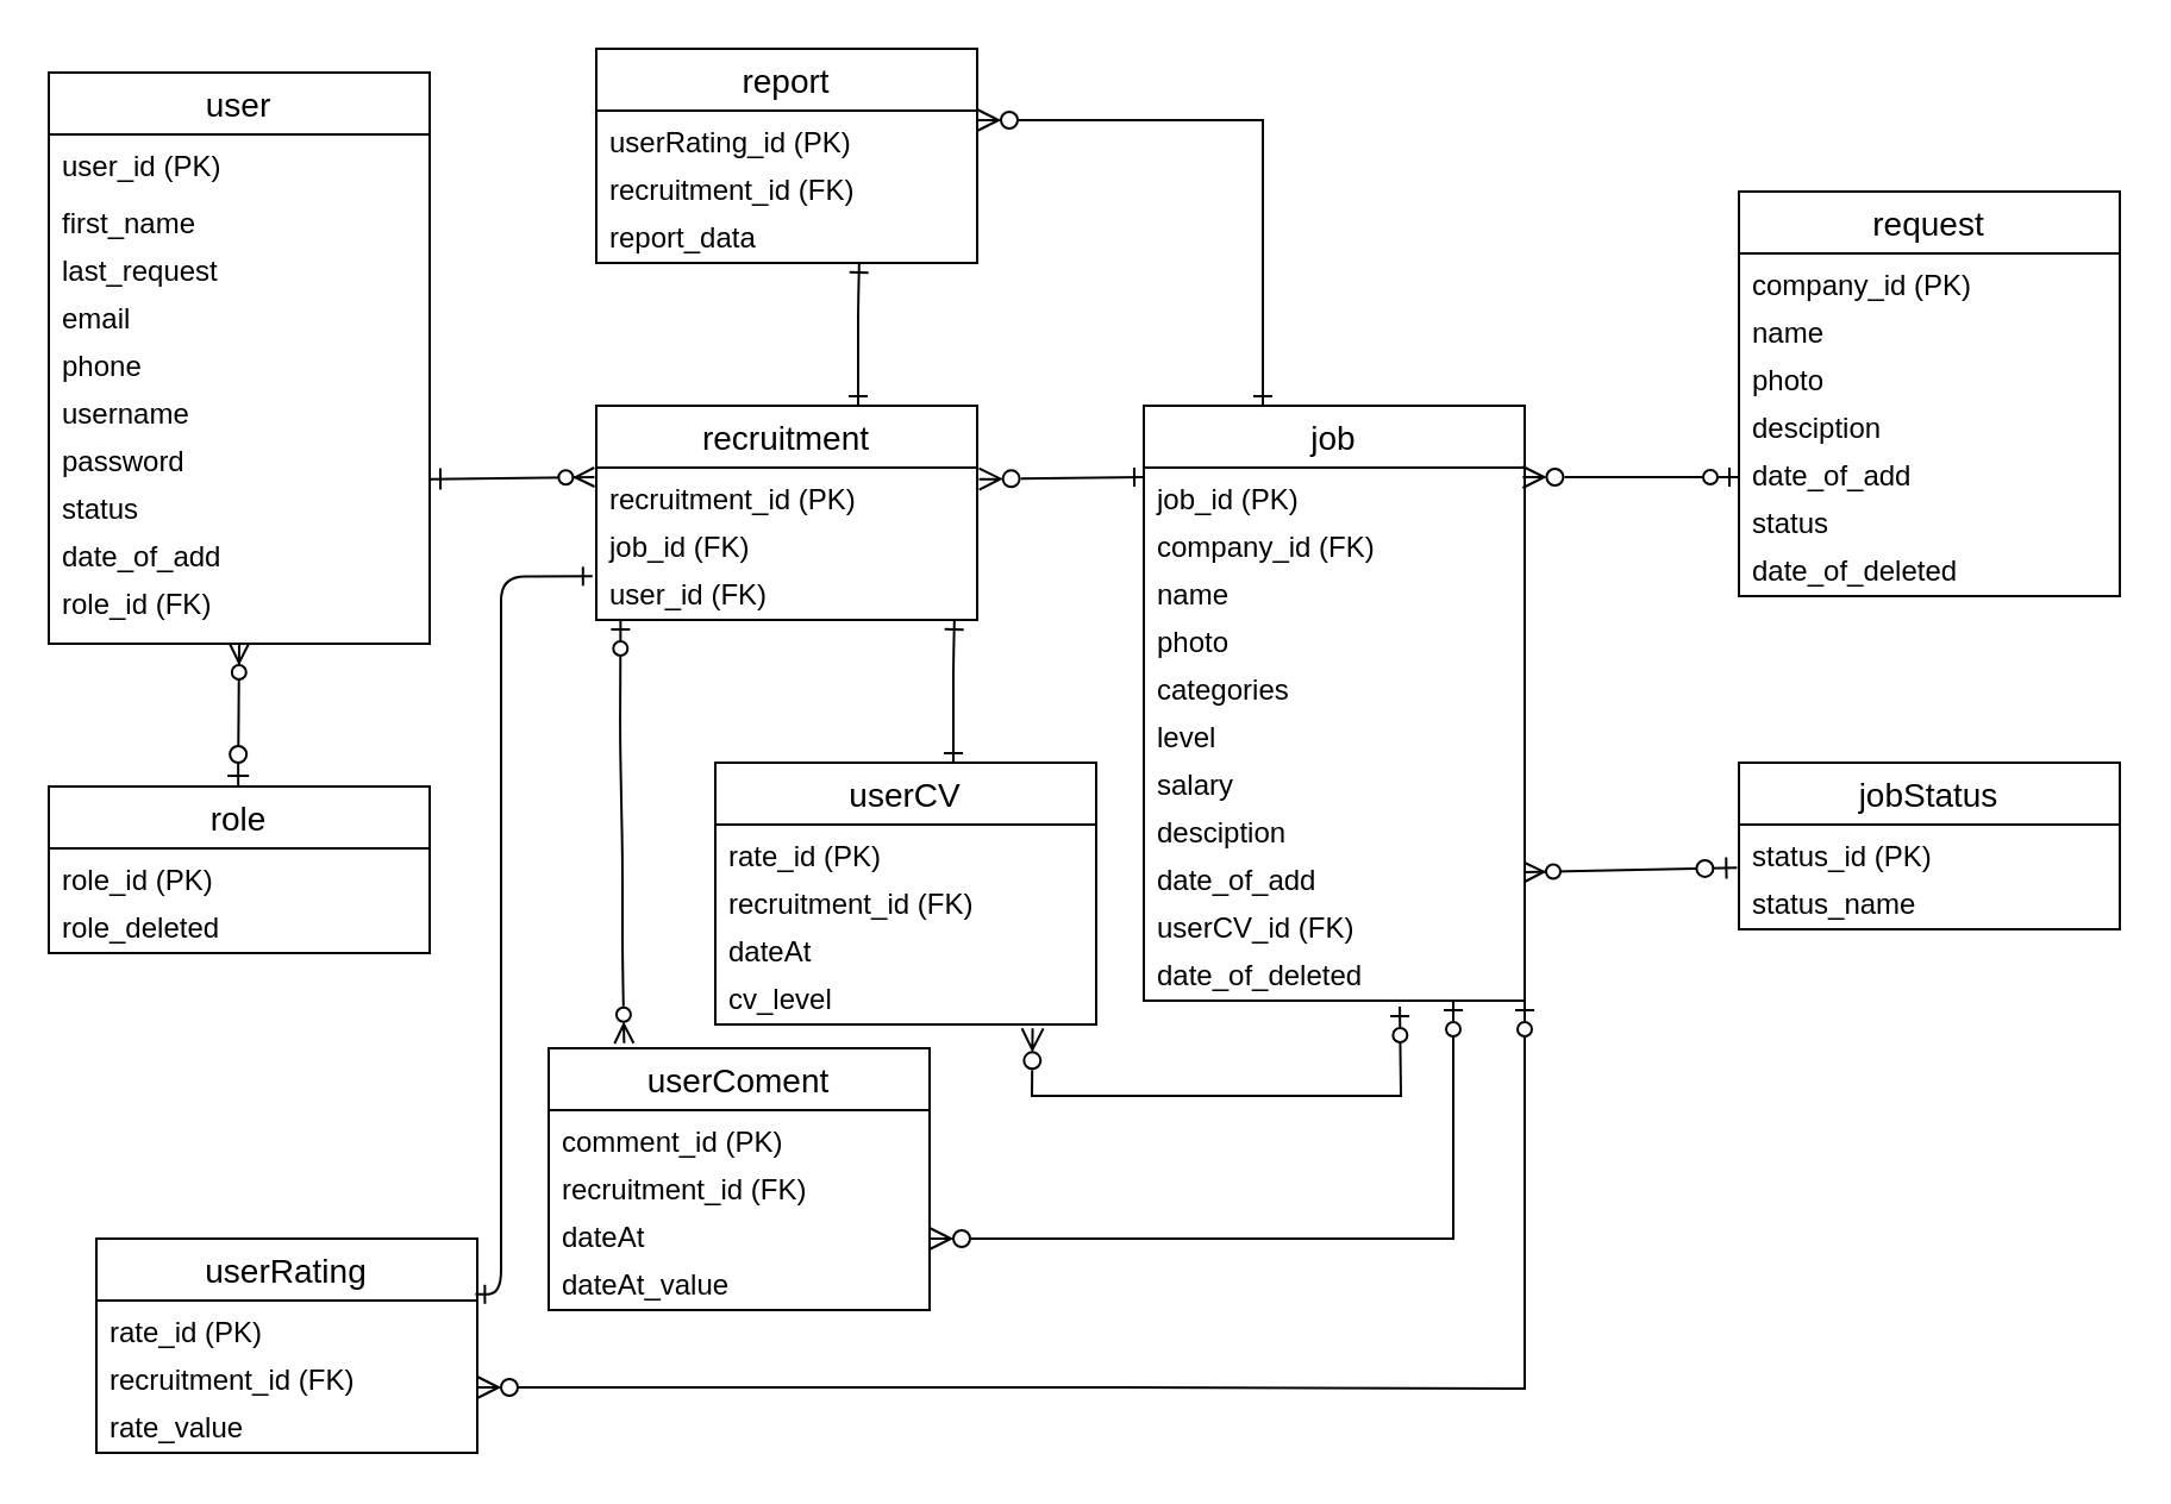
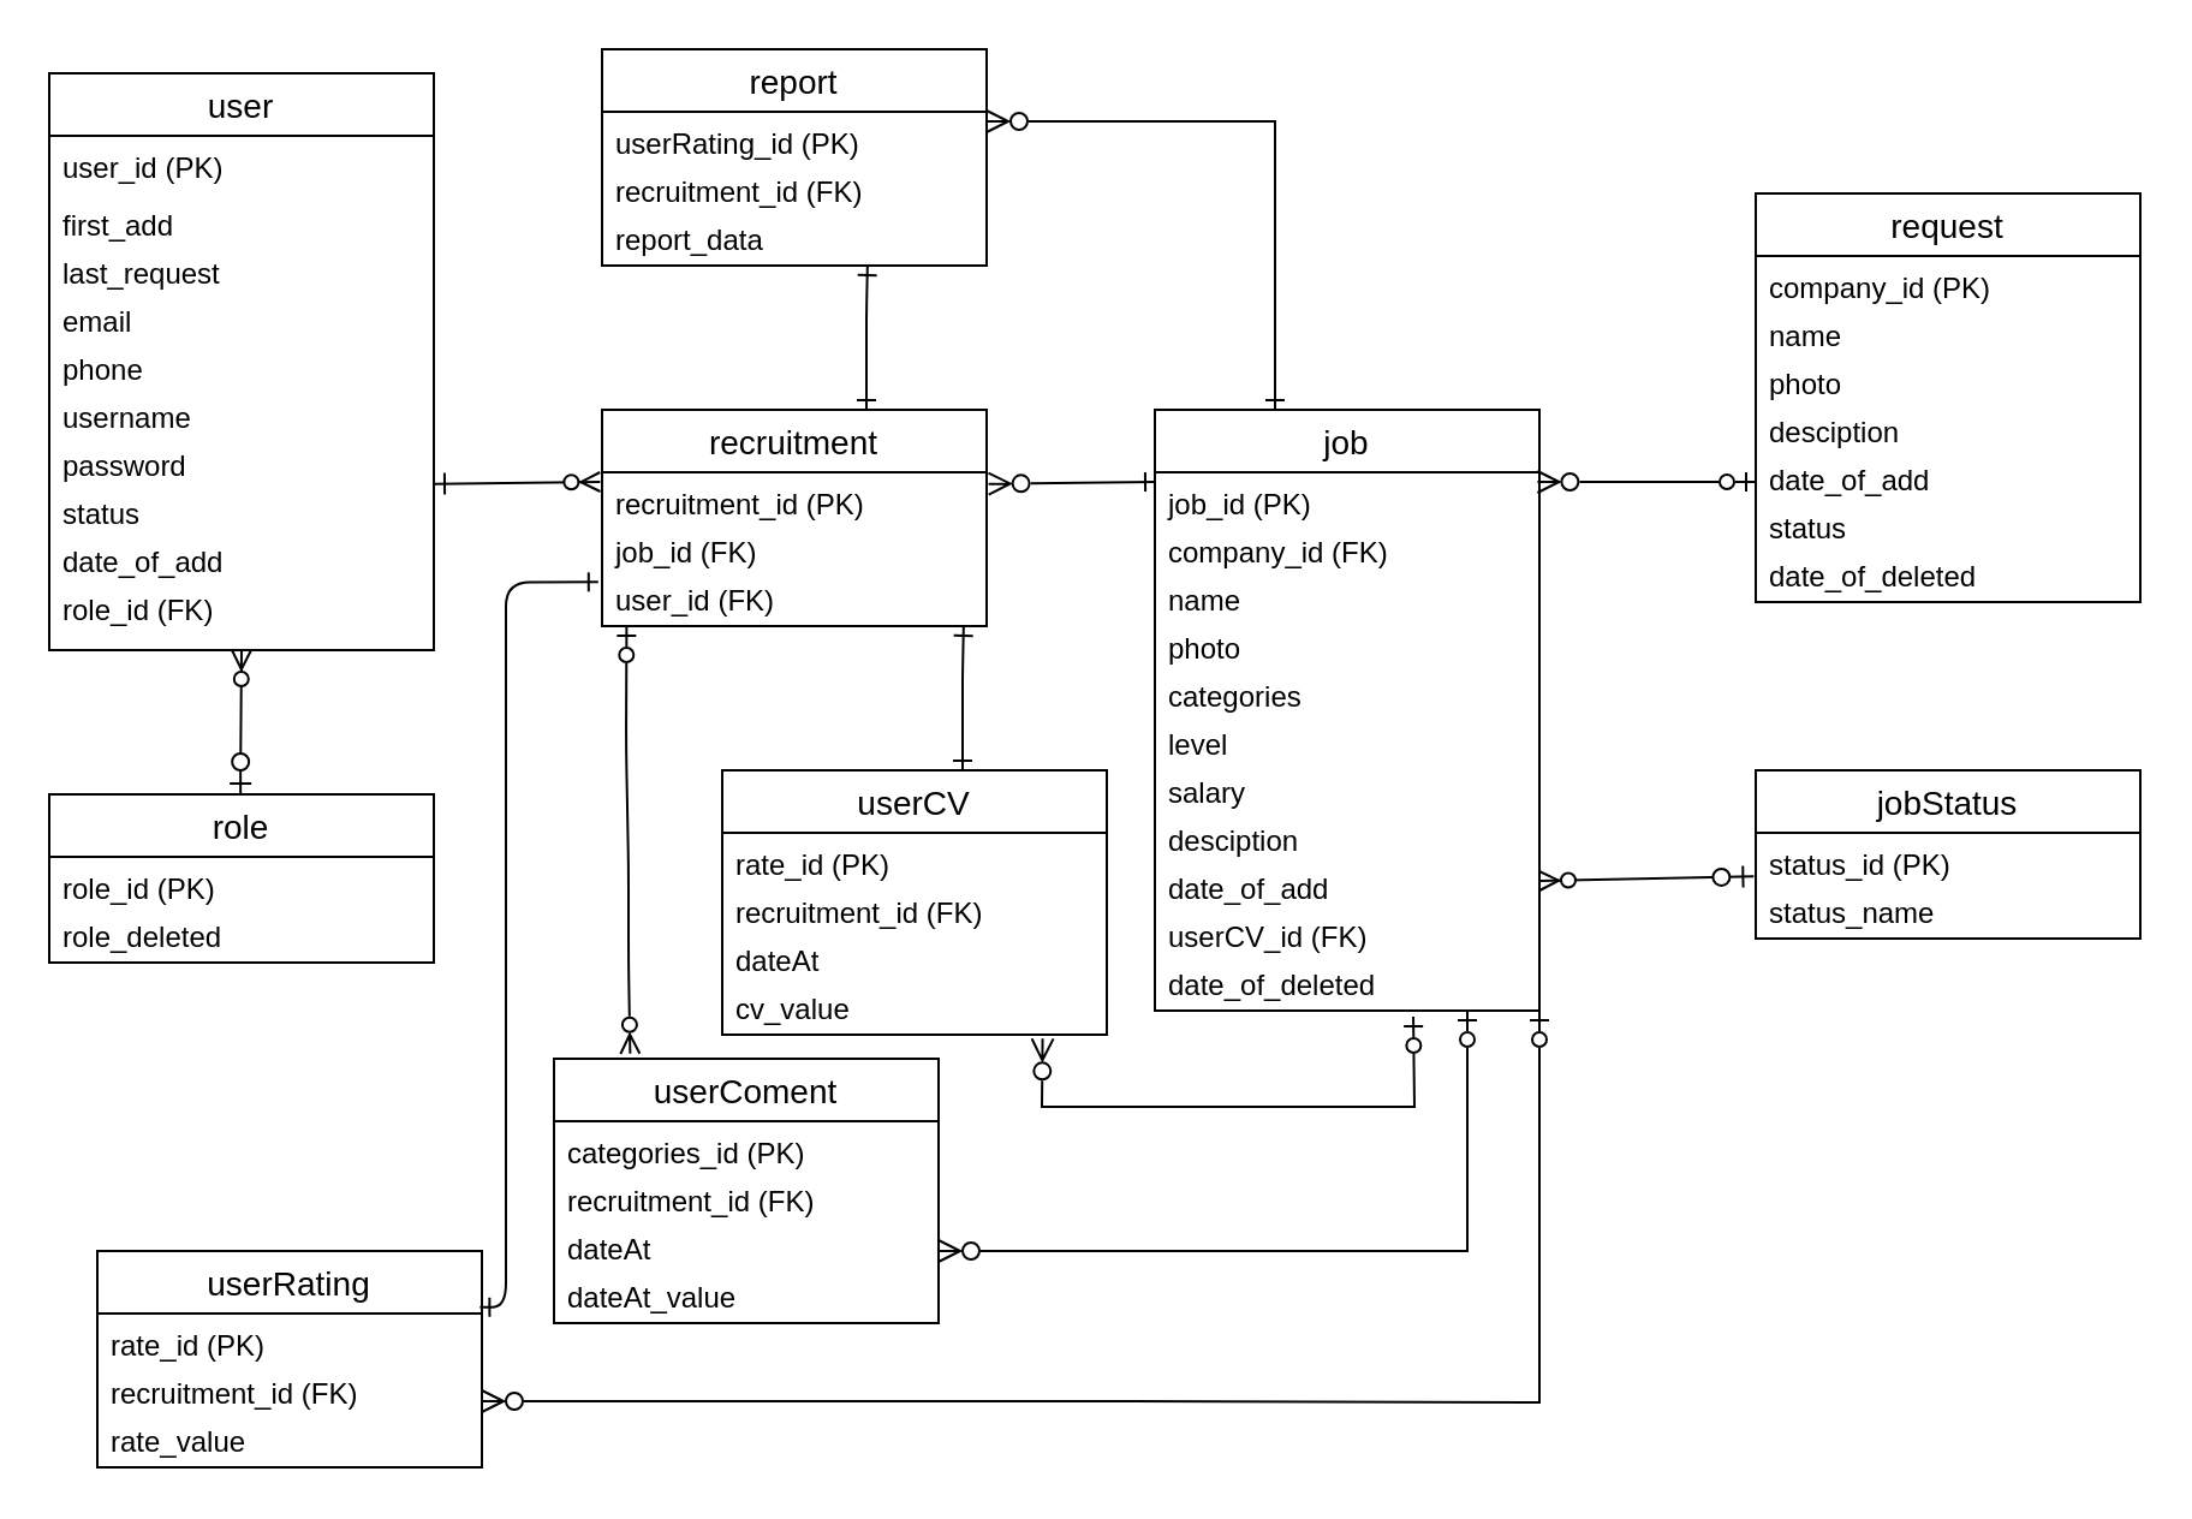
- <mxCell id="4" value="first_name   " style="text;strokeColor=none;fillColor=none;spacingLeft=4;spacingRight=4;overflow=hidden;rotatable=0;points=[[0,0.5],[1,0.5]];portConstraint=eastwest;fontSize=12;" vertex="1" parent="2"><mxGeometry y="50" width="160" height="20" as="geometry" /></mxCell>
+ <mxCell id="4" value="first_add   " style="text;strokeColor=none;fillColor=none;spacingLeft=4;spacingRight=4;overflow=hidden;rotatable=0;points=[[0,0.5],[1,0.5]];portConstraint=eastwest;fontSize=12;" vertex="1" parent="2"><mxGeometry y="50" width="160" height="20" as="geometry" /></mxCell>
- <mxCell id="61" value="cv_level" style="text;strokeColor=none;fillColor=none;spacingLeft=4;spacingRight=4;overflow=hidden;rotatable=0;points=[[0,0.5],[1,0.5]];portConstraint=eastwest;fontSize=12;" vertex="1" parent="57"><mxGeometry y="86" width="160" height="24" as="geometry" /></mxCell>
+ <mxCell id="61" value="cv_value" style="text;strokeColor=none;fillColor=none;spacingLeft=4;spacingRight=4;overflow=hidden;rotatable=0;points=[[0,0.5],[1,0.5]];portConstraint=eastwest;fontSize=12;" vertex="1" parent="57"><mxGeometry y="86" width="160" height="24" as="geometry" /></mxCell>
- <mxCell id="51" value="comment_id (PK)" style="text;strokeColor=none;fillColor=none;spacingLeft=4;spacingRight=4;overflow=hidden;rotatable=0;points=[[0,0.5],[1,0.5]];portConstraint=eastwest;fontSize=12;" vertex="1" parent="50"><mxGeometry y="26" width="160" height="20" as="geometry" /></mxCell>
+ <mxCell id="51" value="categories_id (PK)" style="text;strokeColor=none;fillColor=none;spacingLeft=4;spacingRight=4;overflow=hidden;rotatable=0;points=[[0,0.5],[1,0.5]];portConstraint=eastwest;fontSize=12;" vertex="1" parent="50"><mxGeometry y="26" width="160" height="20" as="geometry" /></mxCell>
